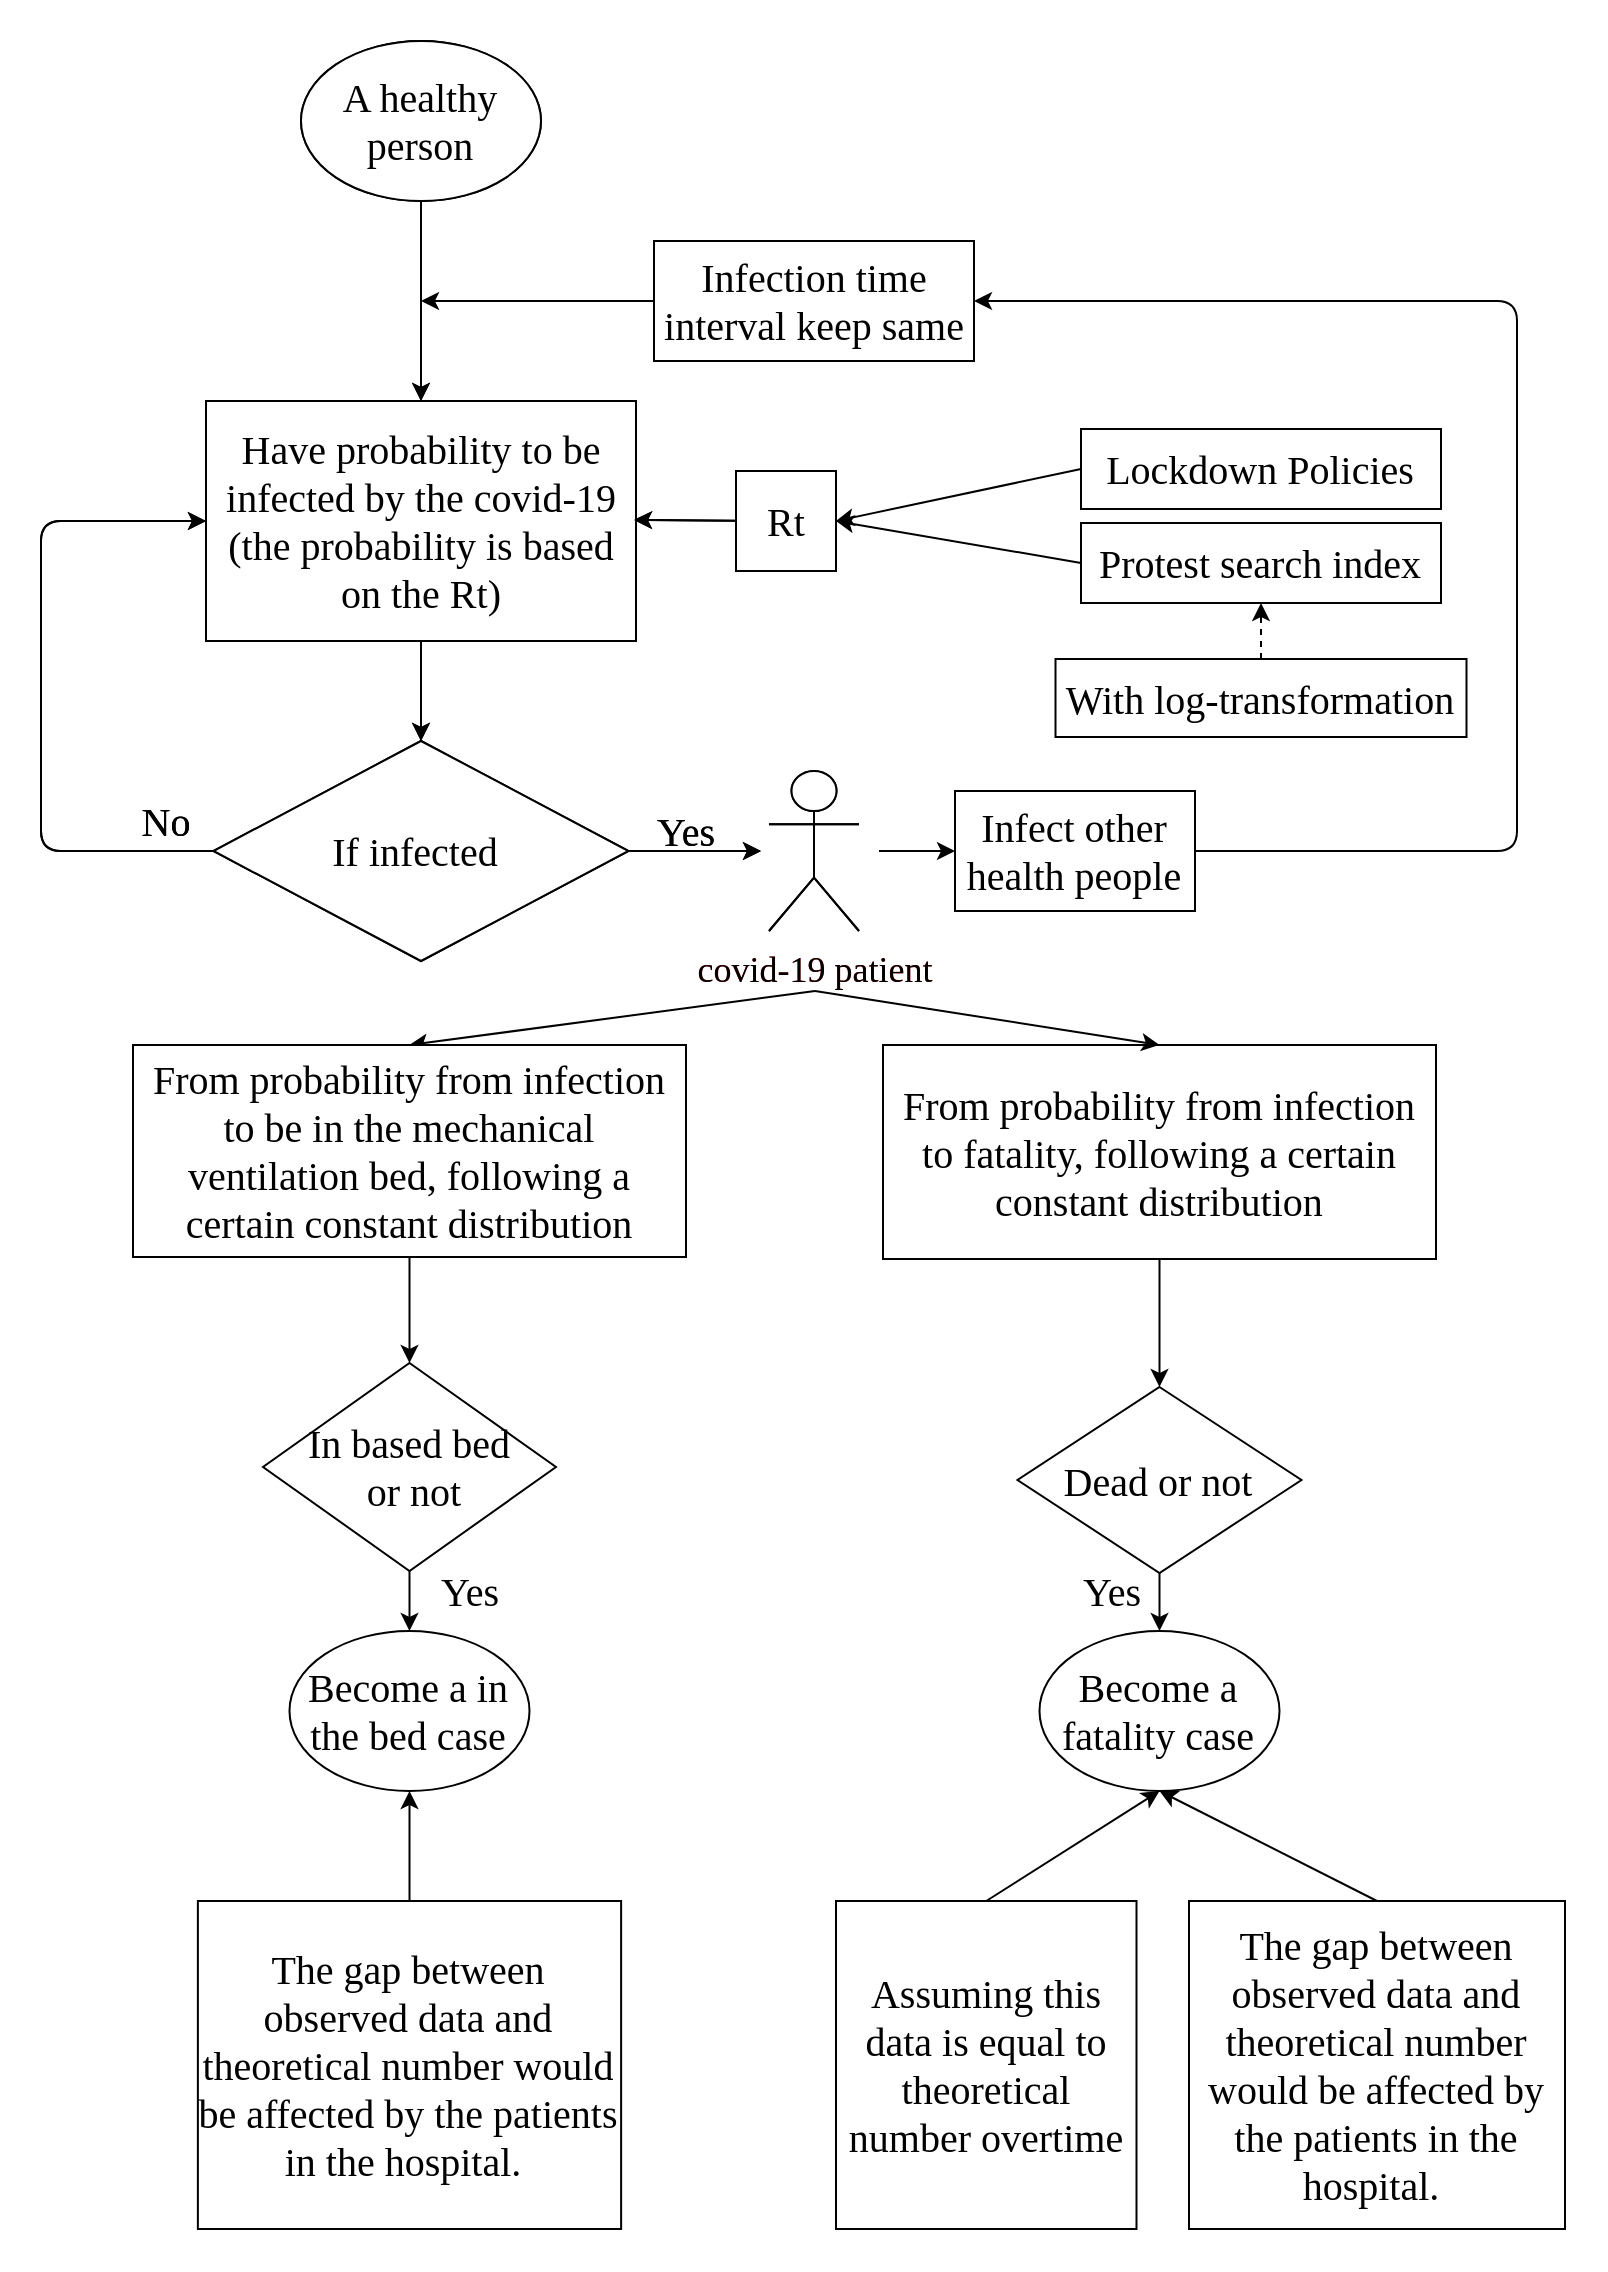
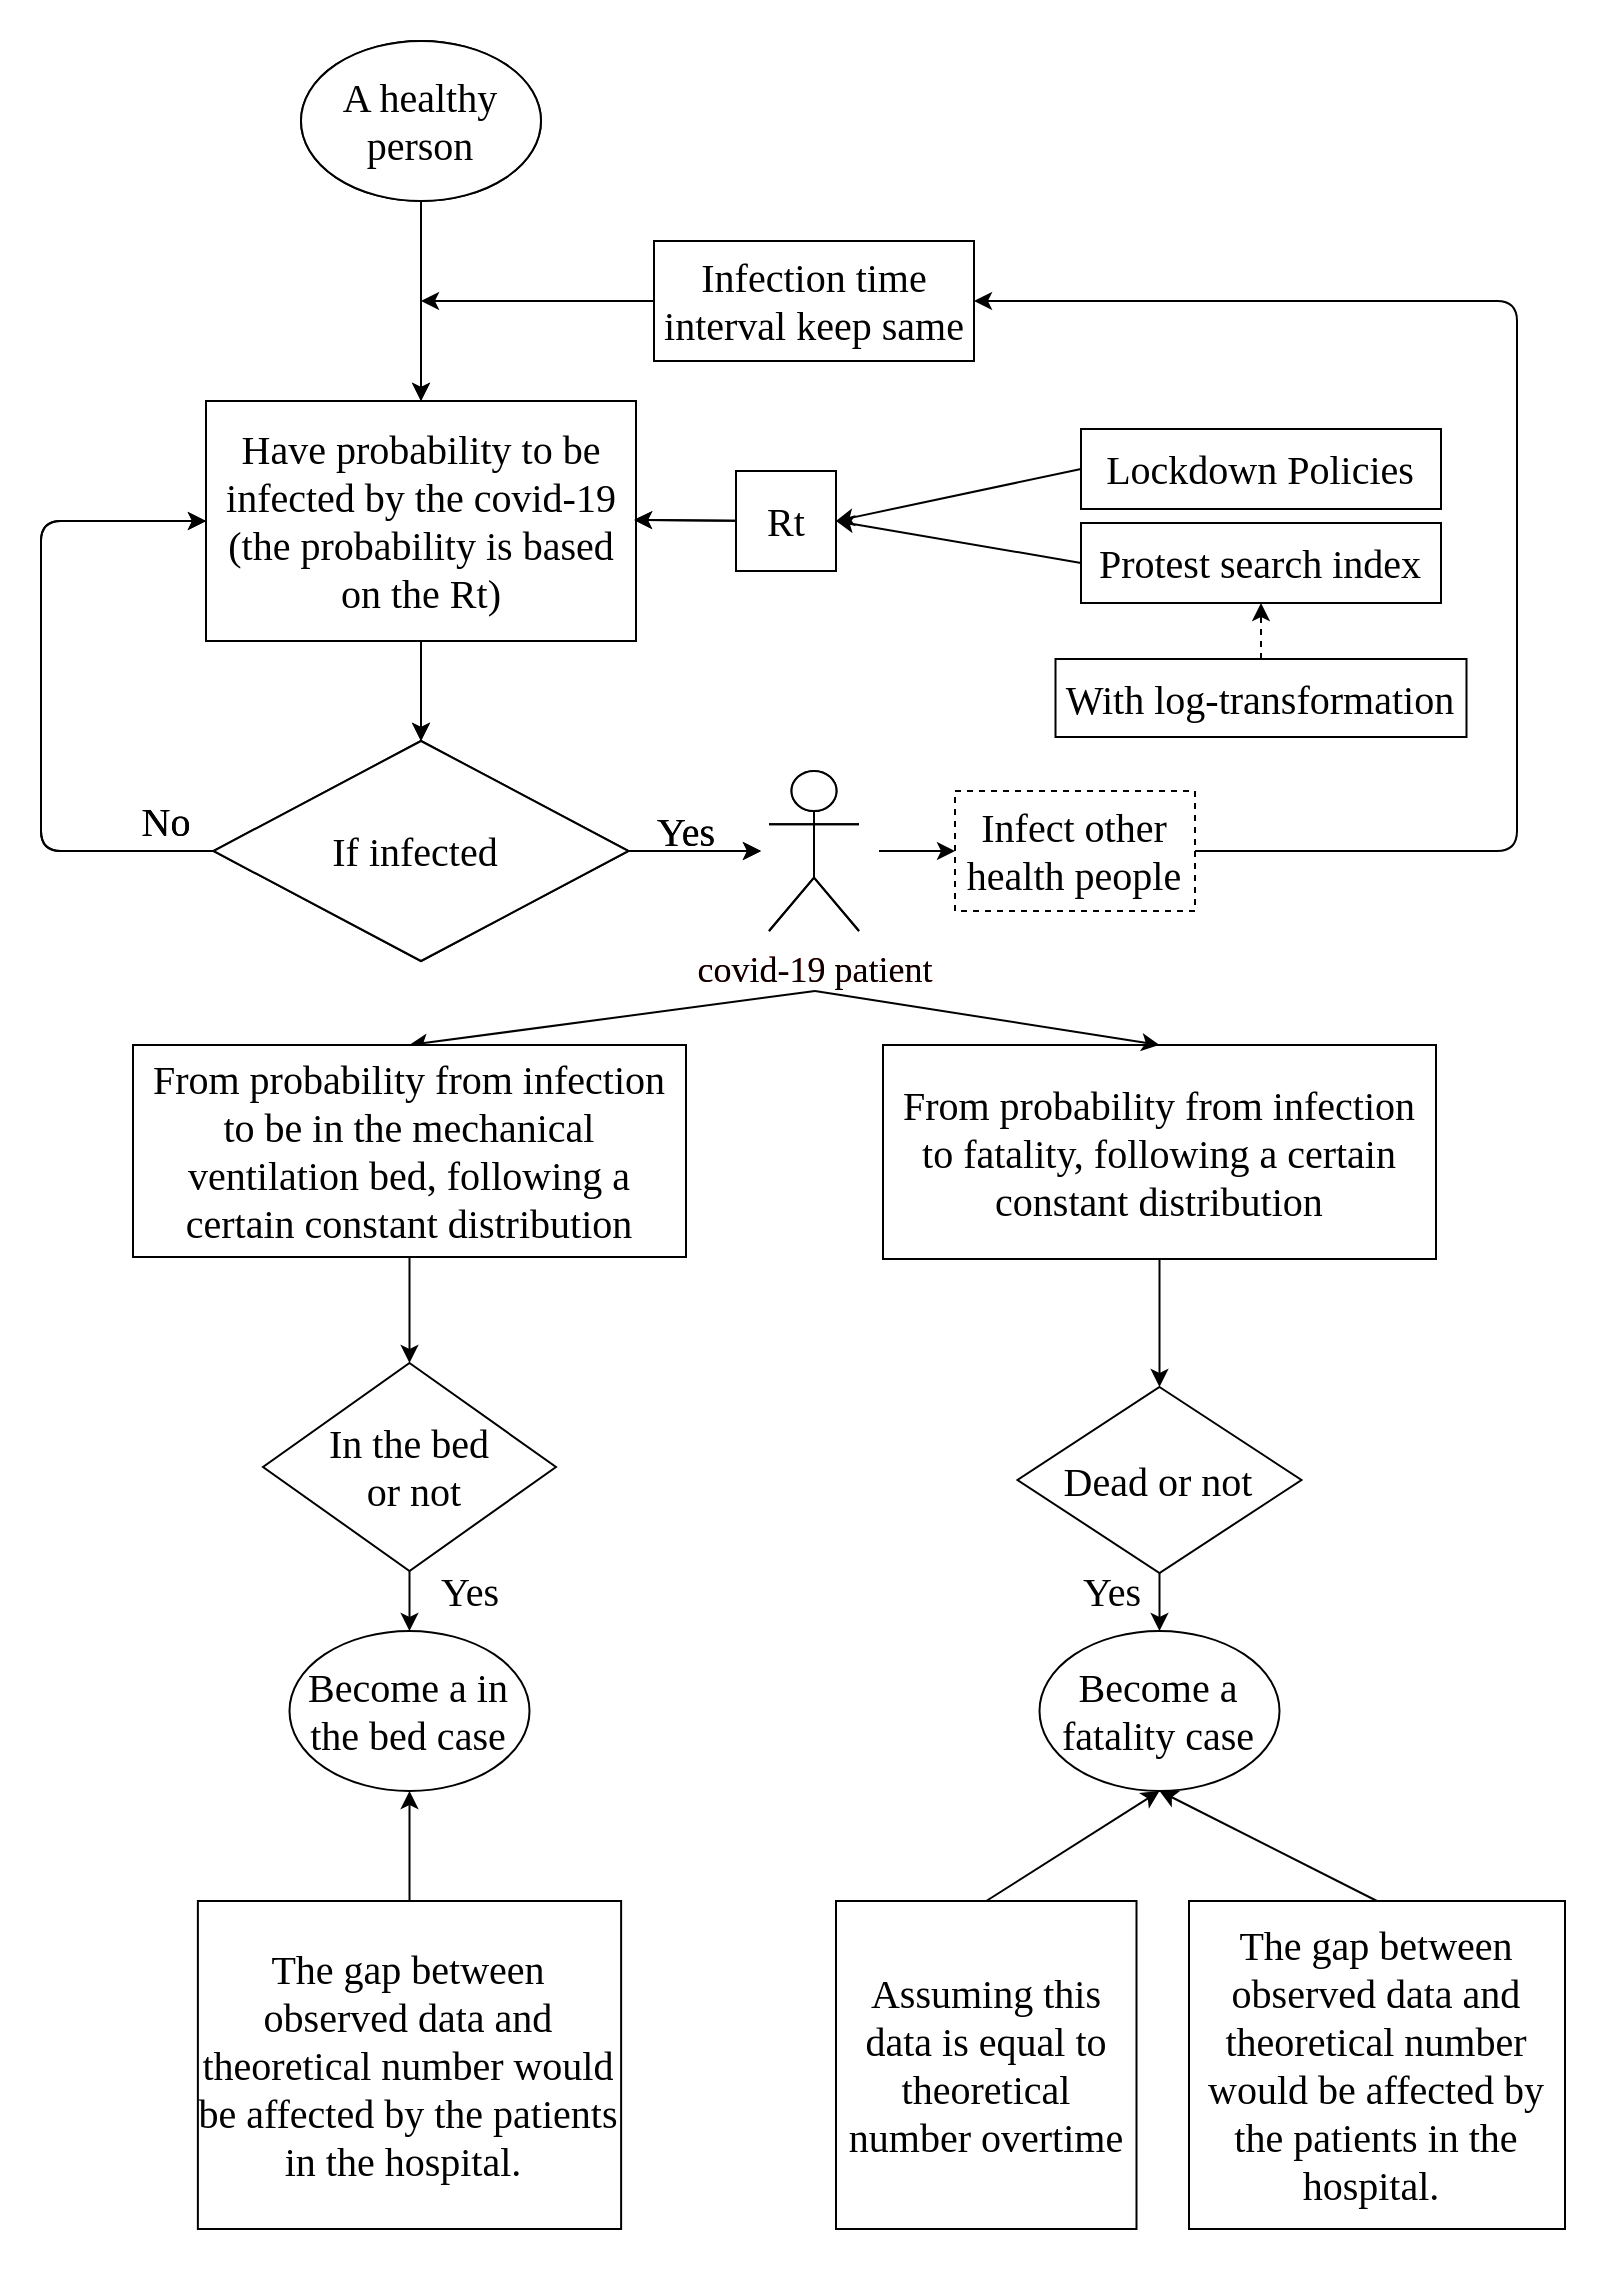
- <mxCell id="14" value="&lt;font color=&quot;#000000&quot;&gt;Infect other health people&lt;/font&gt;" style="rounded=0;whiteSpace=wrap;html=1;fontFamily=Times New Roman;fontSize=20;fontColor=#FF3333;" parent="1" vertex="1"><mxGeometry x="477" y="395" width="120" height="60" as="geometry" /></mxCell>
+ <mxCell id="14" value="&lt;font color=&quot;#000000&quot;&gt;Infect other health people&lt;/font&gt;" style="rounded=0;whiteSpace=wrap;html=1;fontFamily=Times New Roman;fontSize=20;fontColor=#FF3333;dashed=1;" parent="1" vertex="1"><mxGeometry x="477" y="395" width="120" height="60" as="geometry" /></mxCell>
- <mxCell id="36" value="&lt;font color=&quot;#000000&quot;&gt;In based bed&lt;br&gt;&amp;nbsp;or not&lt;/font&gt;" style="rhombus;whiteSpace=wrap;html=1;fontFamily=Times New Roman;fontSize=20;fontColor=#FF3333;" parent="1" vertex="1"><mxGeometry x="131" y="681" width="146.5" height="104" as="geometry" /></mxCell>
+ <mxCell id="36" value="&lt;font color=&quot;#000000&quot;&gt;In the bed&lt;br&gt;&amp;nbsp;or not&lt;/font&gt;" style="rhombus;whiteSpace=wrap;html=1;fontFamily=Times New Roman;fontSize=20;fontColor=#FF3333;" parent="1" vertex="1"><mxGeometry x="131" y="681" width="146.5" height="104" as="geometry" /></mxCell>
